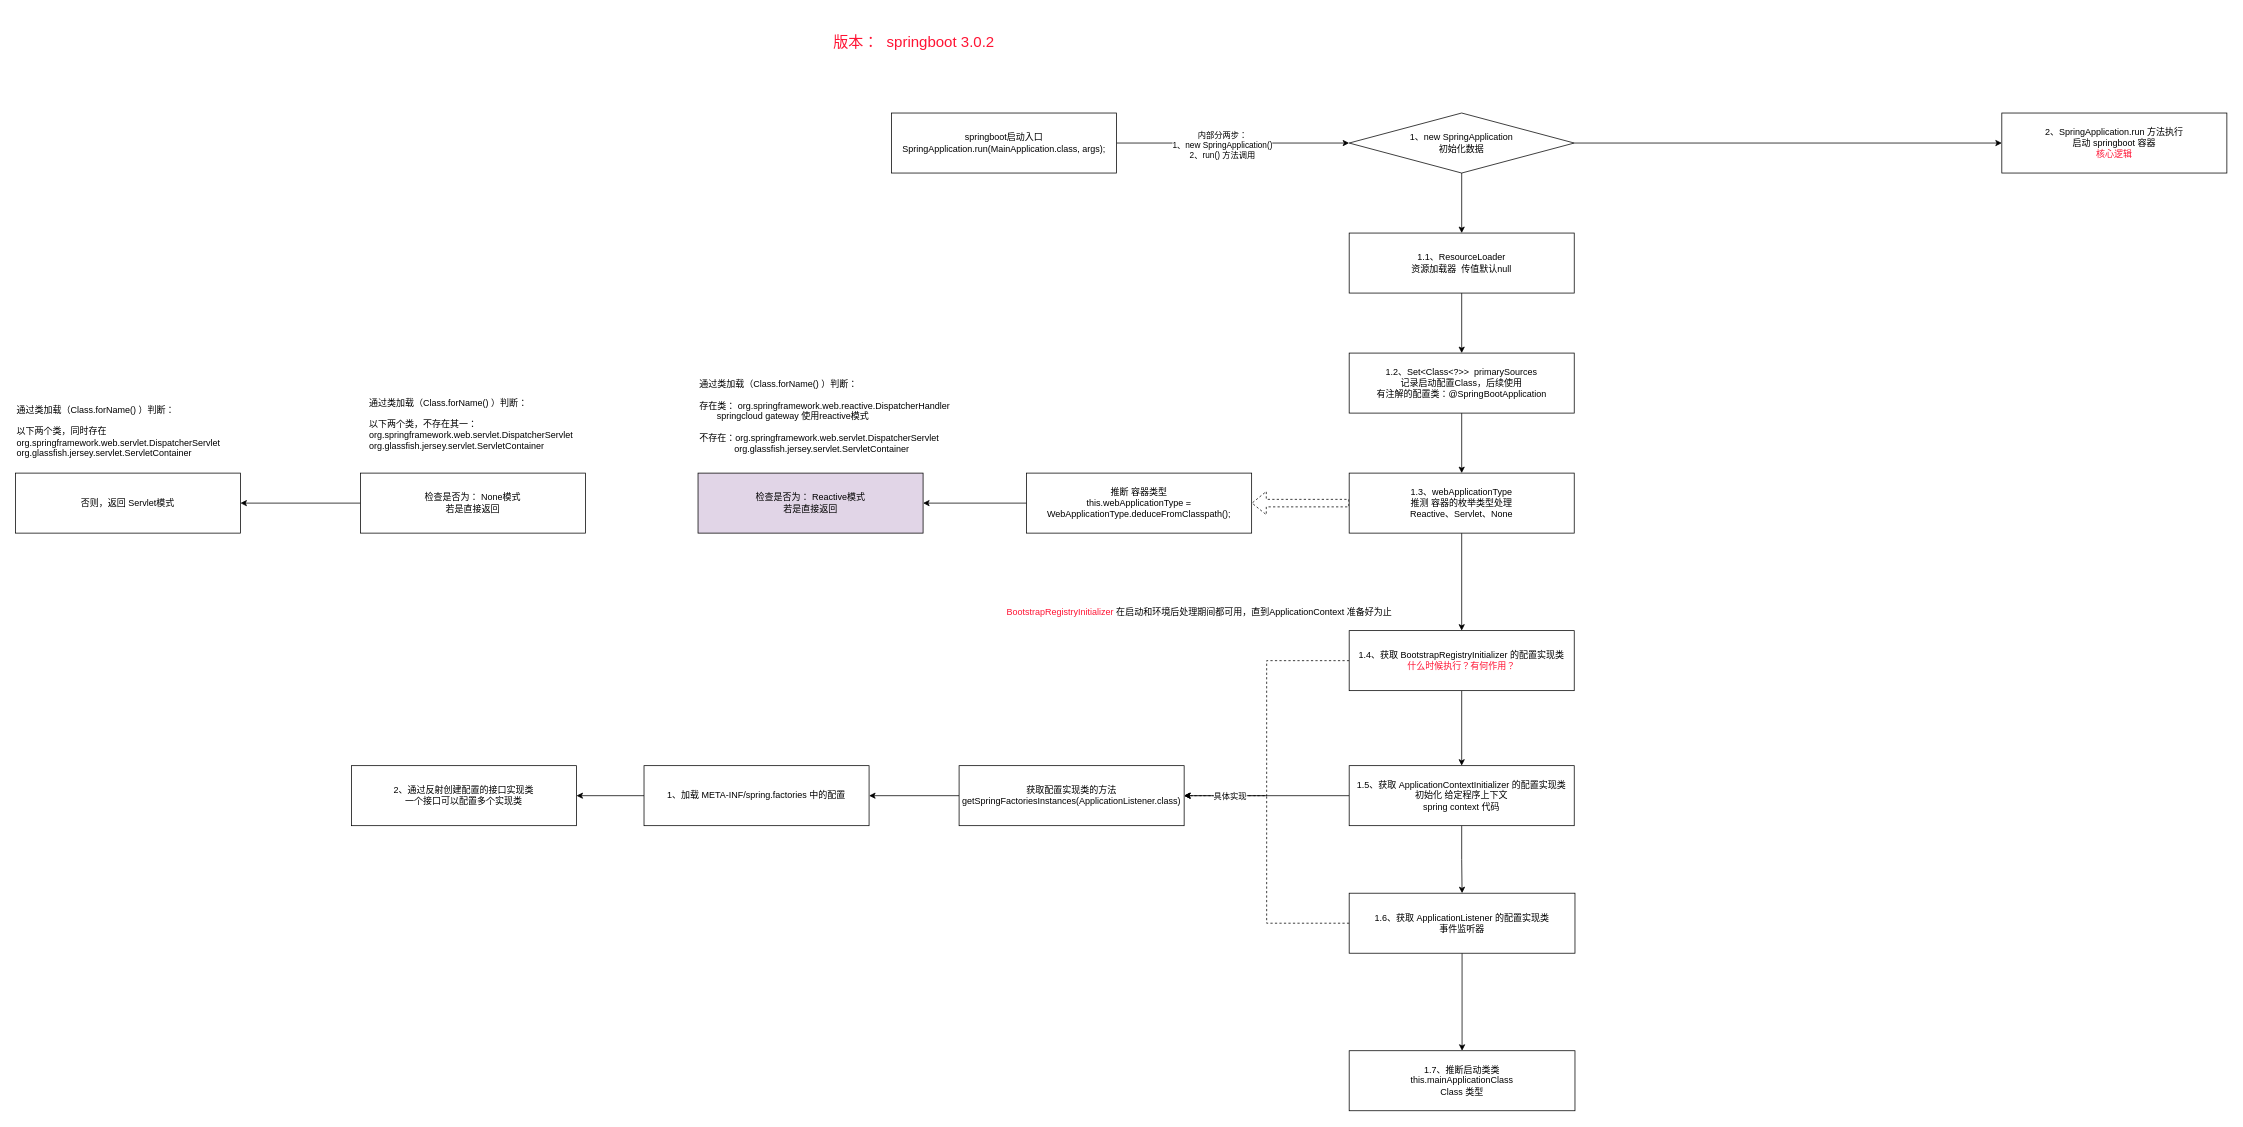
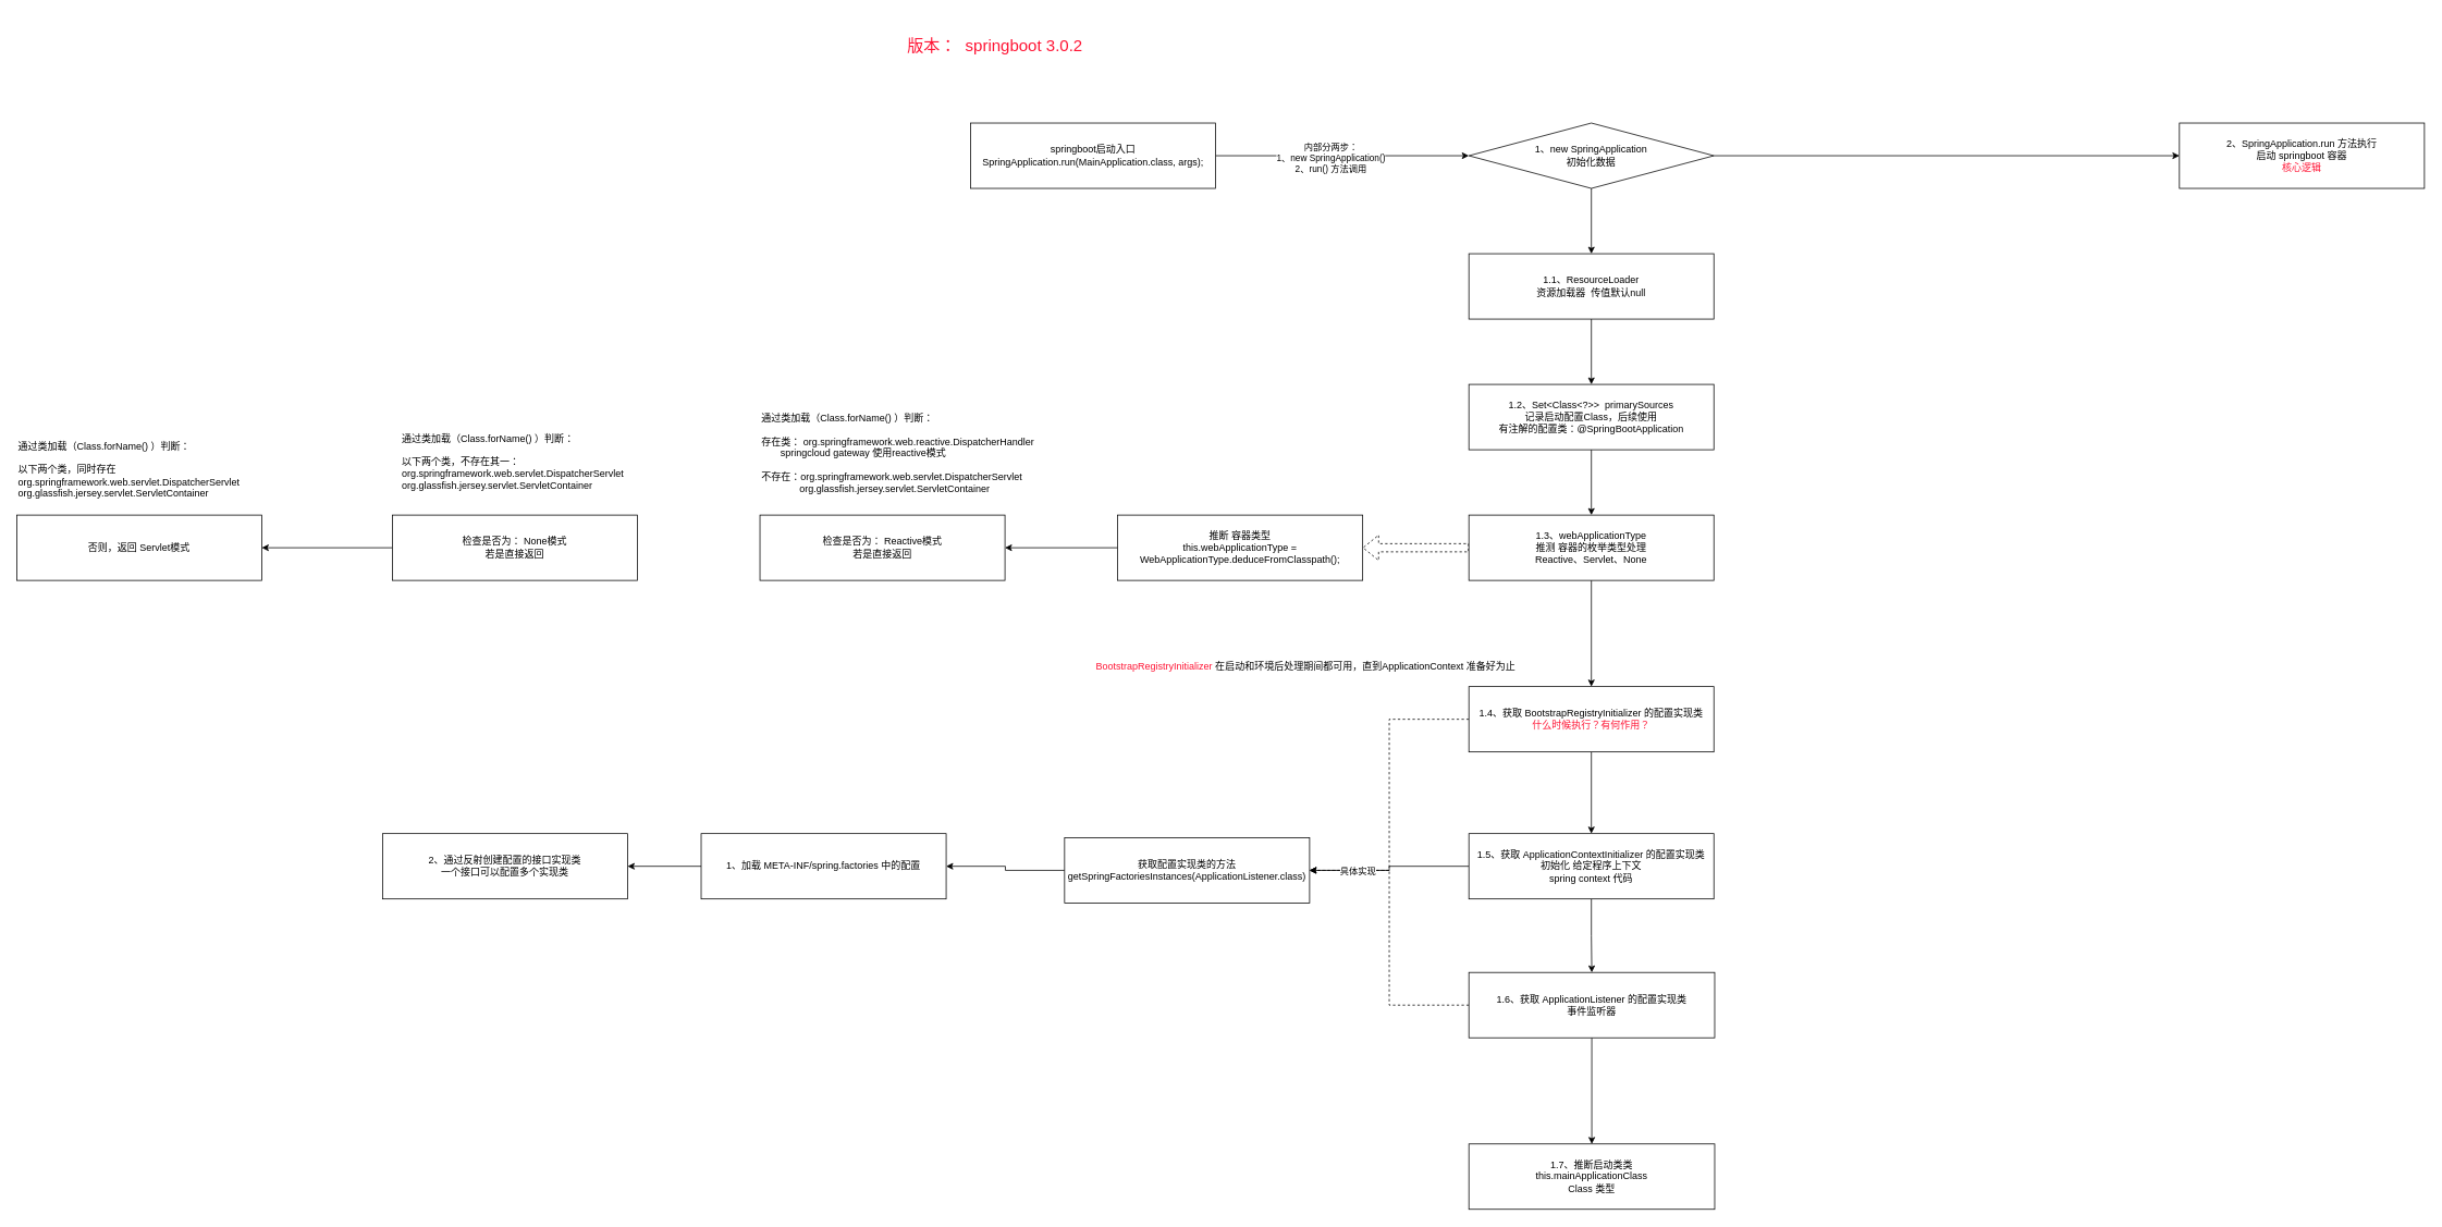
- <mxCell id="18" value="检查是否为： Reactive模式&lt;div&gt;若是直接返回&lt;/div&gt;" style="whiteSpace=wrap;html=1;fillColor=#e1d5e7;" vertex="1" parent="1"><mxGeometry x="930" y="630" width="300" height="80" as="geometry" /></mxCell>
+ <mxCell id="18" value="检查是否为： Reactive模式&lt;div&gt;若是直接返回&lt;/div&gt;" style="whiteSpace=wrap;html=1;" vertex="1" parent="1"><mxGeometry x="930" y="630" width="300" height="80" as="geometry" /></mxCell>
- <mxCell id="37" value="&lt;div&gt;获取配置实现类的方法&lt;/div&gt;getSpringFactoriesInstances(ApplicationListener.class)" style="whiteSpace=wrap;html=1;" vertex="1" parent="1"><mxGeometry x="1278" y="1020" width="300" height="80" as="geometry" /></mxCell>
+ <mxCell id="37" value="&lt;div&gt;获取配置实现类的方法&lt;/div&gt;getSpringFactoriesInstances(ApplicationListener.class)" style="whiteSpace=wrap;html=1;" vertex="1" parent="1"><mxGeometry x="1303" y="1025" width="300" height="80" as="geometry" /></mxCell>
